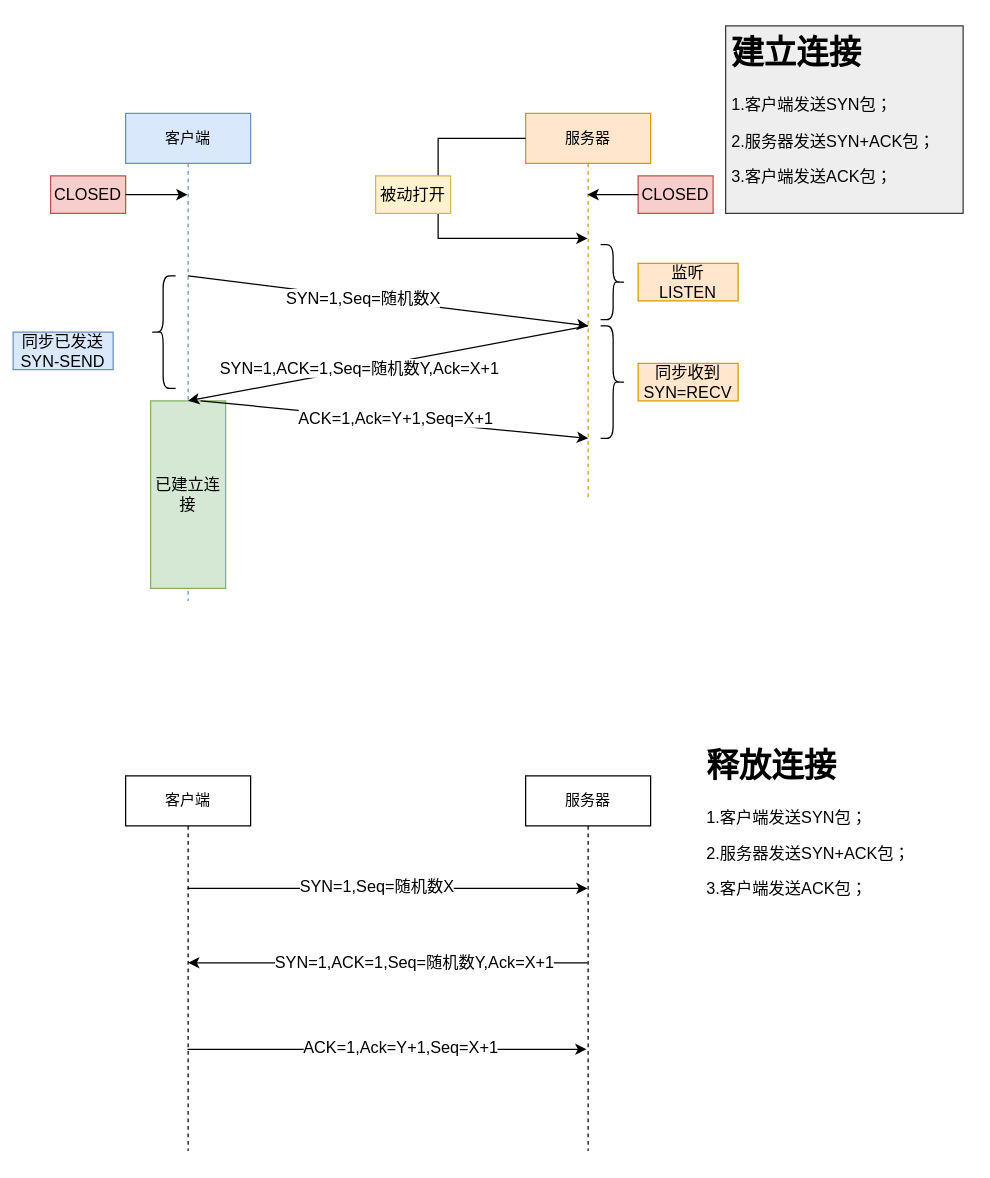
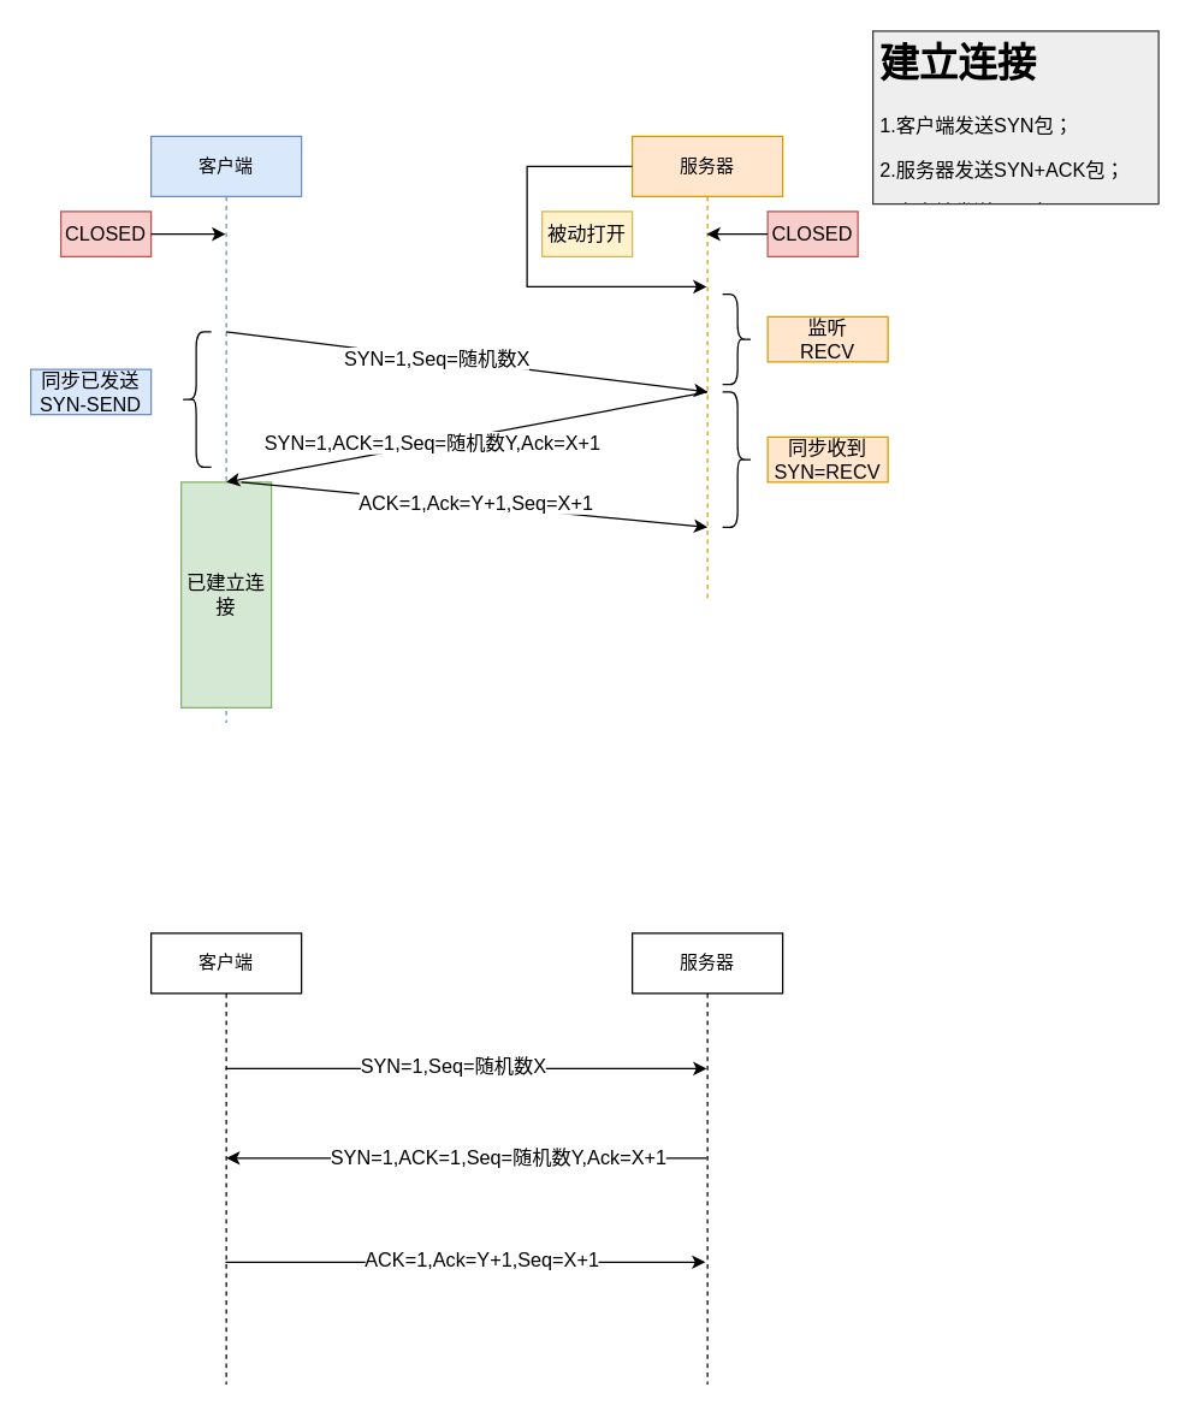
- <mxCell id="10" value="&lt;h1&gt;建立连接&lt;/h1&gt;&lt;p&gt;1.客户端发送SYN包；&lt;/p&gt;&lt;p&gt;2.服务器发送SYN+ACK包；&lt;/p&gt;&lt;p&gt;3.客户端发送ACK包；&lt;/p&gt;" style="text;html=1;strokeColor=#36393d;fillColor=#eeeeee;spacing=5;spacingTop=-20;whiteSpace=wrap;overflow=hidden;rounded=0;fontSize=13;align=left;verticalAlign=top;" vertex="1" parent="1"><mxGeometry x="580" y="20" width="190" height="150" as="geometry" /></mxCell>
+ <mxCell id="10" value="&lt;h1&gt;建立连接&lt;/h1&gt;&lt;p&gt;1.客户端发送SYN包；&lt;/p&gt;&lt;p&gt;2.服务器发送SYN+ACK包；&lt;/p&gt;&lt;p&gt;3.客户端发送ACK包；&lt;/p&gt;" style="text;html=1;strokeColor=#36393d;fillColor=#eeeeee;spacing=5;spacingTop=-20;whiteSpace=wrap;overflow=hidden;rounded=0;fontSize=13;align=left;verticalAlign=top;" vertex="1" parent="1"><mxGeometry x="580" y="20" width="190" height="115" as="geometry" /></mxCell>
- <mxCell id="29" value="被动打开" style="text;html=1;strokeColor=#d6b656;fillColor=#fff2cc;align=center;verticalAlign=middle;whiteSpace=wrap;rounded=0;fontSize=13;" vertex="1" parent="1"><mxGeometry x="300" y="140" width="60" height="30" as="geometry" /></mxCell>
+ <mxCell id="29" value="被动打开" style="text;html=1;strokeColor=#d6b656;fillColor=#fff2cc;align=center;verticalAlign=middle;whiteSpace=wrap;rounded=0;fontSize=13;" vertex="1" parent="1"><mxGeometry x="360" y="140" width="60" height="30" as="geometry" /></mxCell>
- <mxCell id="21" value="监听&lt;br&gt;LISTEN" style="text;html=1;strokeColor=#d79b00;fillColor=#ffe6cc;align=center;verticalAlign=middle;whiteSpace=wrap;rounded=0;fontSize=13;" vertex="1" parent="1"><mxGeometry x="510" y="210" width="80" height="30" as="geometry" /></mxCell>
+ <mxCell id="21" value="监听&lt;br&gt;RECV" style="text;html=1;strokeColor=#d79b00;fillColor=#ffe6cc;align=center;verticalAlign=middle;whiteSpace=wrap;rounded=0;fontSize=13;" vertex="1" parent="1"><mxGeometry x="510" y="210" width="80" height="30" as="geometry" /></mxCell>
- <mxCell id="20" value="同步已发送&lt;br&gt;SYN-SEND" style="text;html=1;strokeColor=#6c8ebf;fillColor=#dae8fc;align=center;verticalAlign=middle;whiteSpace=wrap;rounded=0;fontSize=13;" vertex="1" parent="1"><mxGeometry x="10" y="265" width="80" height="30" as="geometry" /></mxCell>
+ <mxCell id="20" value="同步已发送&lt;br&gt;SYN-SEND" style="text;html=1;strokeColor=#6c8ebf;fillColor=#dae8fc;align=center;verticalAlign=middle;whiteSpace=wrap;rounded=0;fontSize=13;" vertex="1" parent="1"><mxGeometry x="20" y="245" width="80" height="30" as="geometry" /></mxCell>
- <mxCell id="19" value="&lt;h1&gt;释放连接&lt;/h1&gt;&lt;p&gt;1.客户端发送SYN包；&lt;/p&gt;&lt;p&gt;2.服务器发送SYN+ACK包；&lt;/p&gt;&lt;p&gt;3.客户端发送ACK包；&lt;/p&gt;" style="text;html=1;strokeColor=none;fillColor=none;spacing=5;spacingTop=-20;whiteSpace=wrap;overflow=hidden;rounded=0;fontSize=13;align=left;verticalAlign=top;" vertex="1" parent="1"><mxGeometry x="560" y="590" width="190" height="150" as="geometry" /></mxCell>
